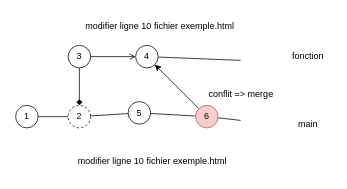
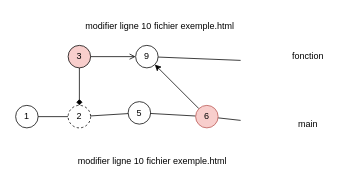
- <mxCell id="12" value="3" style="ellipse;whiteSpace=wrap;html=1;" vertex="1" parent="1"><mxGeometry x="90" y="60" width="30" height="30" as="geometry" /></mxCell>
+ <mxCell id="12" value="3" style="ellipse;whiteSpace=wrap;html=1;fillColor=#f8cecc;" vertex="1" parent="1"><mxGeometry x="90" y="60" width="30" height="30" as="geometry" /></mxCell>
- <mxCell id="14" value="4" style="ellipse;whiteSpace=wrap;html=1;" vertex="1" parent="1"><mxGeometry x="180" y="60" width="30" height="30" as="geometry" /></mxCell>
+ <mxCell id="14" value="9" style="ellipse;whiteSpace=wrap;html=1;" vertex="1" parent="1"><mxGeometry x="180" y="60" width="30" height="30" as="geometry" /></mxCell>
- <mxCell id="22" value="conflit =&amp;gt; merge&amp;nbsp;" style="text;html=1;strokeColor=none;fillColor=none;align=center;verticalAlign=middle;whiteSpace=wrap;rounded=0;" vertex="1" parent="1"><mxGeometry x="255" y="110" width="135" height="30" as="geometry" /></mxCell>
